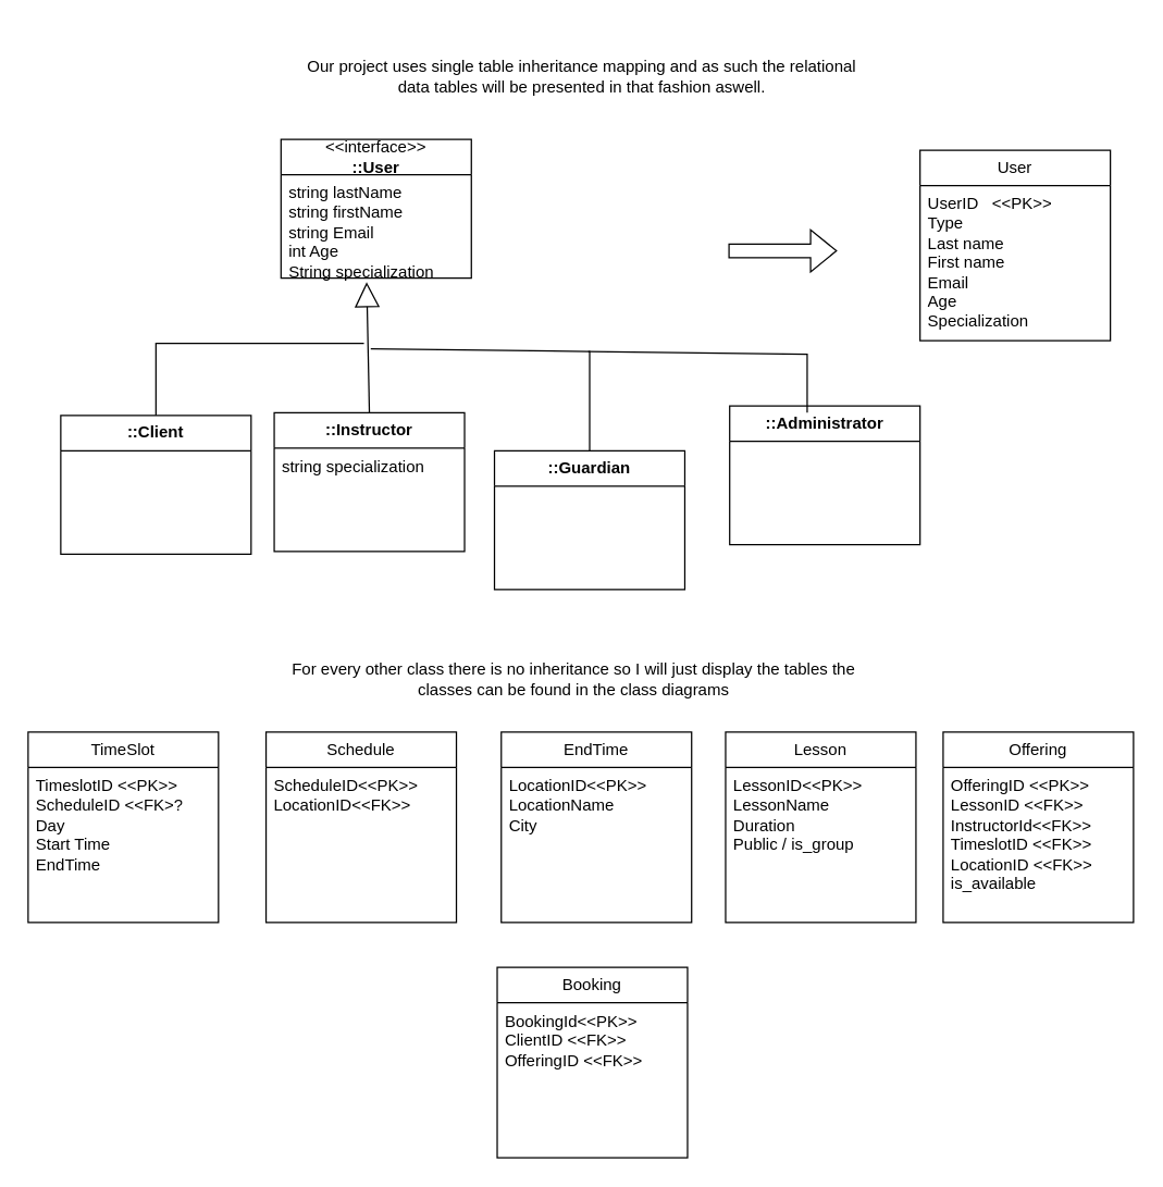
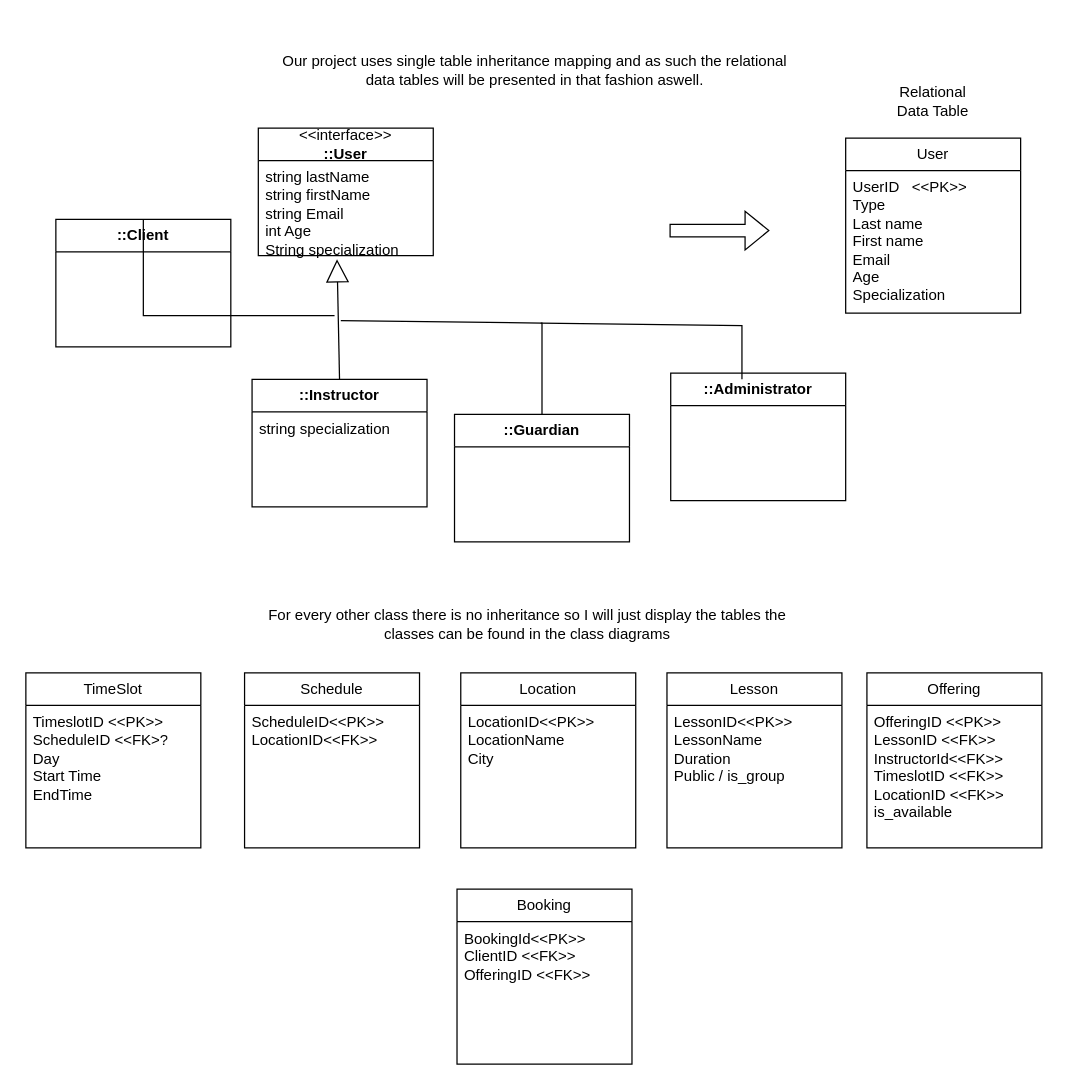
+ <mxCell id="18" value="Relational Data Table" style="text;html=1;align=center;verticalAlign=middle;whiteSpace=wrap;rounded=0;" vertex="1" parent="1"><mxGeometry x="716" y="66" width="60" height="30" as="geometry" /></mxCell>
- <mxCell id="8" value="&lt;div&gt;&lt;b&gt;::Client&lt;/b&gt;&lt;/div&gt;" style="swimlane;fontStyle=0;childLayout=stackLayout;horizontal=1;startSize=26;fillColor=none;horizontalStack=0;resizeParent=1;resizeParentMax=0;resizeLast=0;collapsible=1;marginBottom=0;whiteSpace=wrap;html=1;" vertex="1" parent="1"><mxGeometry x="44" y="305" width="140" height="102" as="geometry" /></mxCell>
+ <mxCell id="8" value="&lt;div&gt;&lt;b&gt;::Client&lt;/b&gt;&lt;/div&gt;" style="swimlane;fontStyle=0;childLayout=stackLayout;horizontal=1;startSize=26;fillColor=none;horizontalStack=0;resizeParent=1;resizeParentMax=0;resizeLast=0;collapsible=1;marginBottom=0;whiteSpace=wrap;html=1;" vertex="1" parent="1"><mxGeometry x="44" y="175" width="140" height="102" as="geometry" /></mxCell>
- <mxCell id="26" value="EndTime" style="swimlane;fontStyle=0;childLayout=stackLayout;horizontal=1;startSize=26;fillColor=none;horizontalStack=0;resizeParent=1;resizeParentMax=0;resizeLast=0;collapsible=1;marginBottom=0;whiteSpace=wrap;html=1;" vertex="1" parent="1"><mxGeometry x="368" y="538" width="140" height="140" as="geometry" /></mxCell>
+ <mxCell id="26" value="Location" style="swimlane;fontStyle=0;childLayout=stackLayout;horizontal=1;startSize=26;fillColor=none;horizontalStack=0;resizeParent=1;resizeParentMax=0;resizeLast=0;collapsible=1;marginBottom=0;whiteSpace=wrap;html=1;" vertex="1" parent="1"><mxGeometry x="368" y="538" width="140" height="140" as="geometry" /></mxCell>
